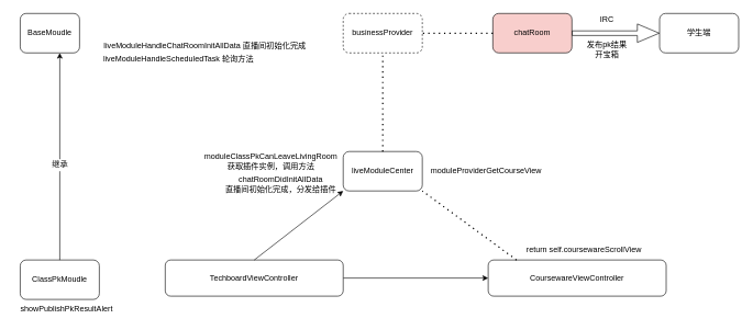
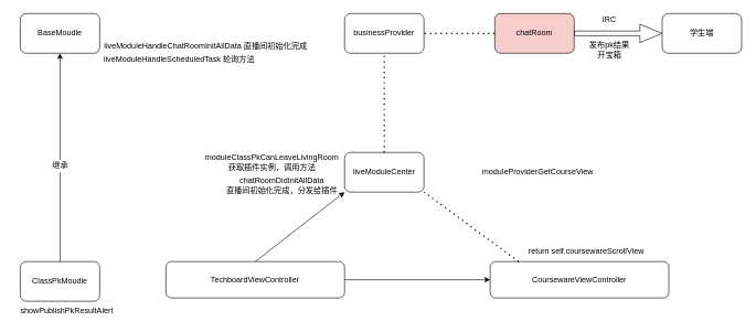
- <mxCell id="4" value="&lt;span&gt;BaseMoudle&lt;/span&gt;" style="rounded=1;whiteSpace=wrap;html=1;" vertex="1" parent="1"><mxGeometry x="30" y="20" width="90" height="60" as="geometry" /></mxCell>
+ <mxCell id="4" value="&lt;span&gt;BaseMoudle&lt;/span&gt;" style="rounded=1;whiteSpace=wrap;html=1;" vertex="1" parent="1"><mxGeometry x="30" y="20" width="120" height="60" as="geometry" /></mxCell>
- <mxCell id="15" value="businessProvider" style="rounded=1;whiteSpace=wrap;html=1;dashed=1;" vertex="1" parent="1"><mxGeometry x="520" y="20" width="120" height="60" as="geometry" /></mxCell>
+ <mxCell id="15" value="businessProvider" style="rounded=1;whiteSpace=wrap;html=1;" vertex="1" parent="1"><mxGeometry x="520" y="20" width="120" height="60" as="geometry" /></mxCell>
- <mxCell id="10" value="&amp;nbsp;moduleProviderGetCourseView" style="text;html=1;align=center;verticalAlign=middle;resizable=0;points=[];autosize=1;strokeColor=none;" vertex="1" parent="1"><mxGeometry x="640" y="250" width="190" height="20" as="geometry" /></mxCell>
+ <mxCell id="10" value="&amp;nbsp;moduleProviderGetCourseView" style="text;html=1;align=center;verticalAlign=middle;resizable=0;points=[];autosize=1;strokeColor=none;" vertex="1" parent="1"><mxGeometry x="715" y="250" width="190" height="20" as="geometry" /></mxCell>
